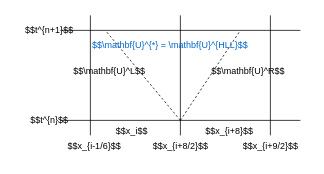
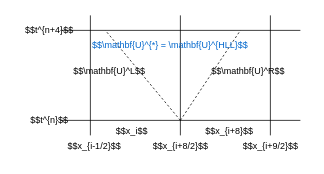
- <mxCell id="9" value="$$t^{n+1}$$" style="text;html=1;align=center;verticalAlign=middle;resizable=0;points=[];autosize=1;strokeColor=none;fillColor=none;" parent="1" vertex="1"><mxGeometry x="20" y="25" width="90" height="30" as="geometry" /></mxCell>
+ <mxCell id="9" value="$$t^{n+4}$$" style="text;html=1;align=center;verticalAlign=middle;resizable=0;points=[];autosize=1;strokeColor=none;fillColor=none;" parent="1" vertex="1"><mxGeometry x="20" y="25" width="90" height="30" as="geometry" /></mxCell>
- <mxCell id="11" value="$$x_{i-1/6}$$" style="text;html=1;align=center;verticalAlign=middle;resizable=0;points=[];autosize=1;strokeColor=none;fillColor=none;" parent="1" vertex="1"><mxGeometry x="80" y="180" width="90" height="30" as="geometry" /></mxCell>
+ <mxCell id="11" value="$$x_{i-1/2}$$" style="text;html=1;align=center;verticalAlign=middle;resizable=0;points=[];autosize=1;strokeColor=none;fillColor=none;" parent="1" vertex="1"><mxGeometry x="80" y="180" width="90" height="30" as="geometry" /></mxCell>
